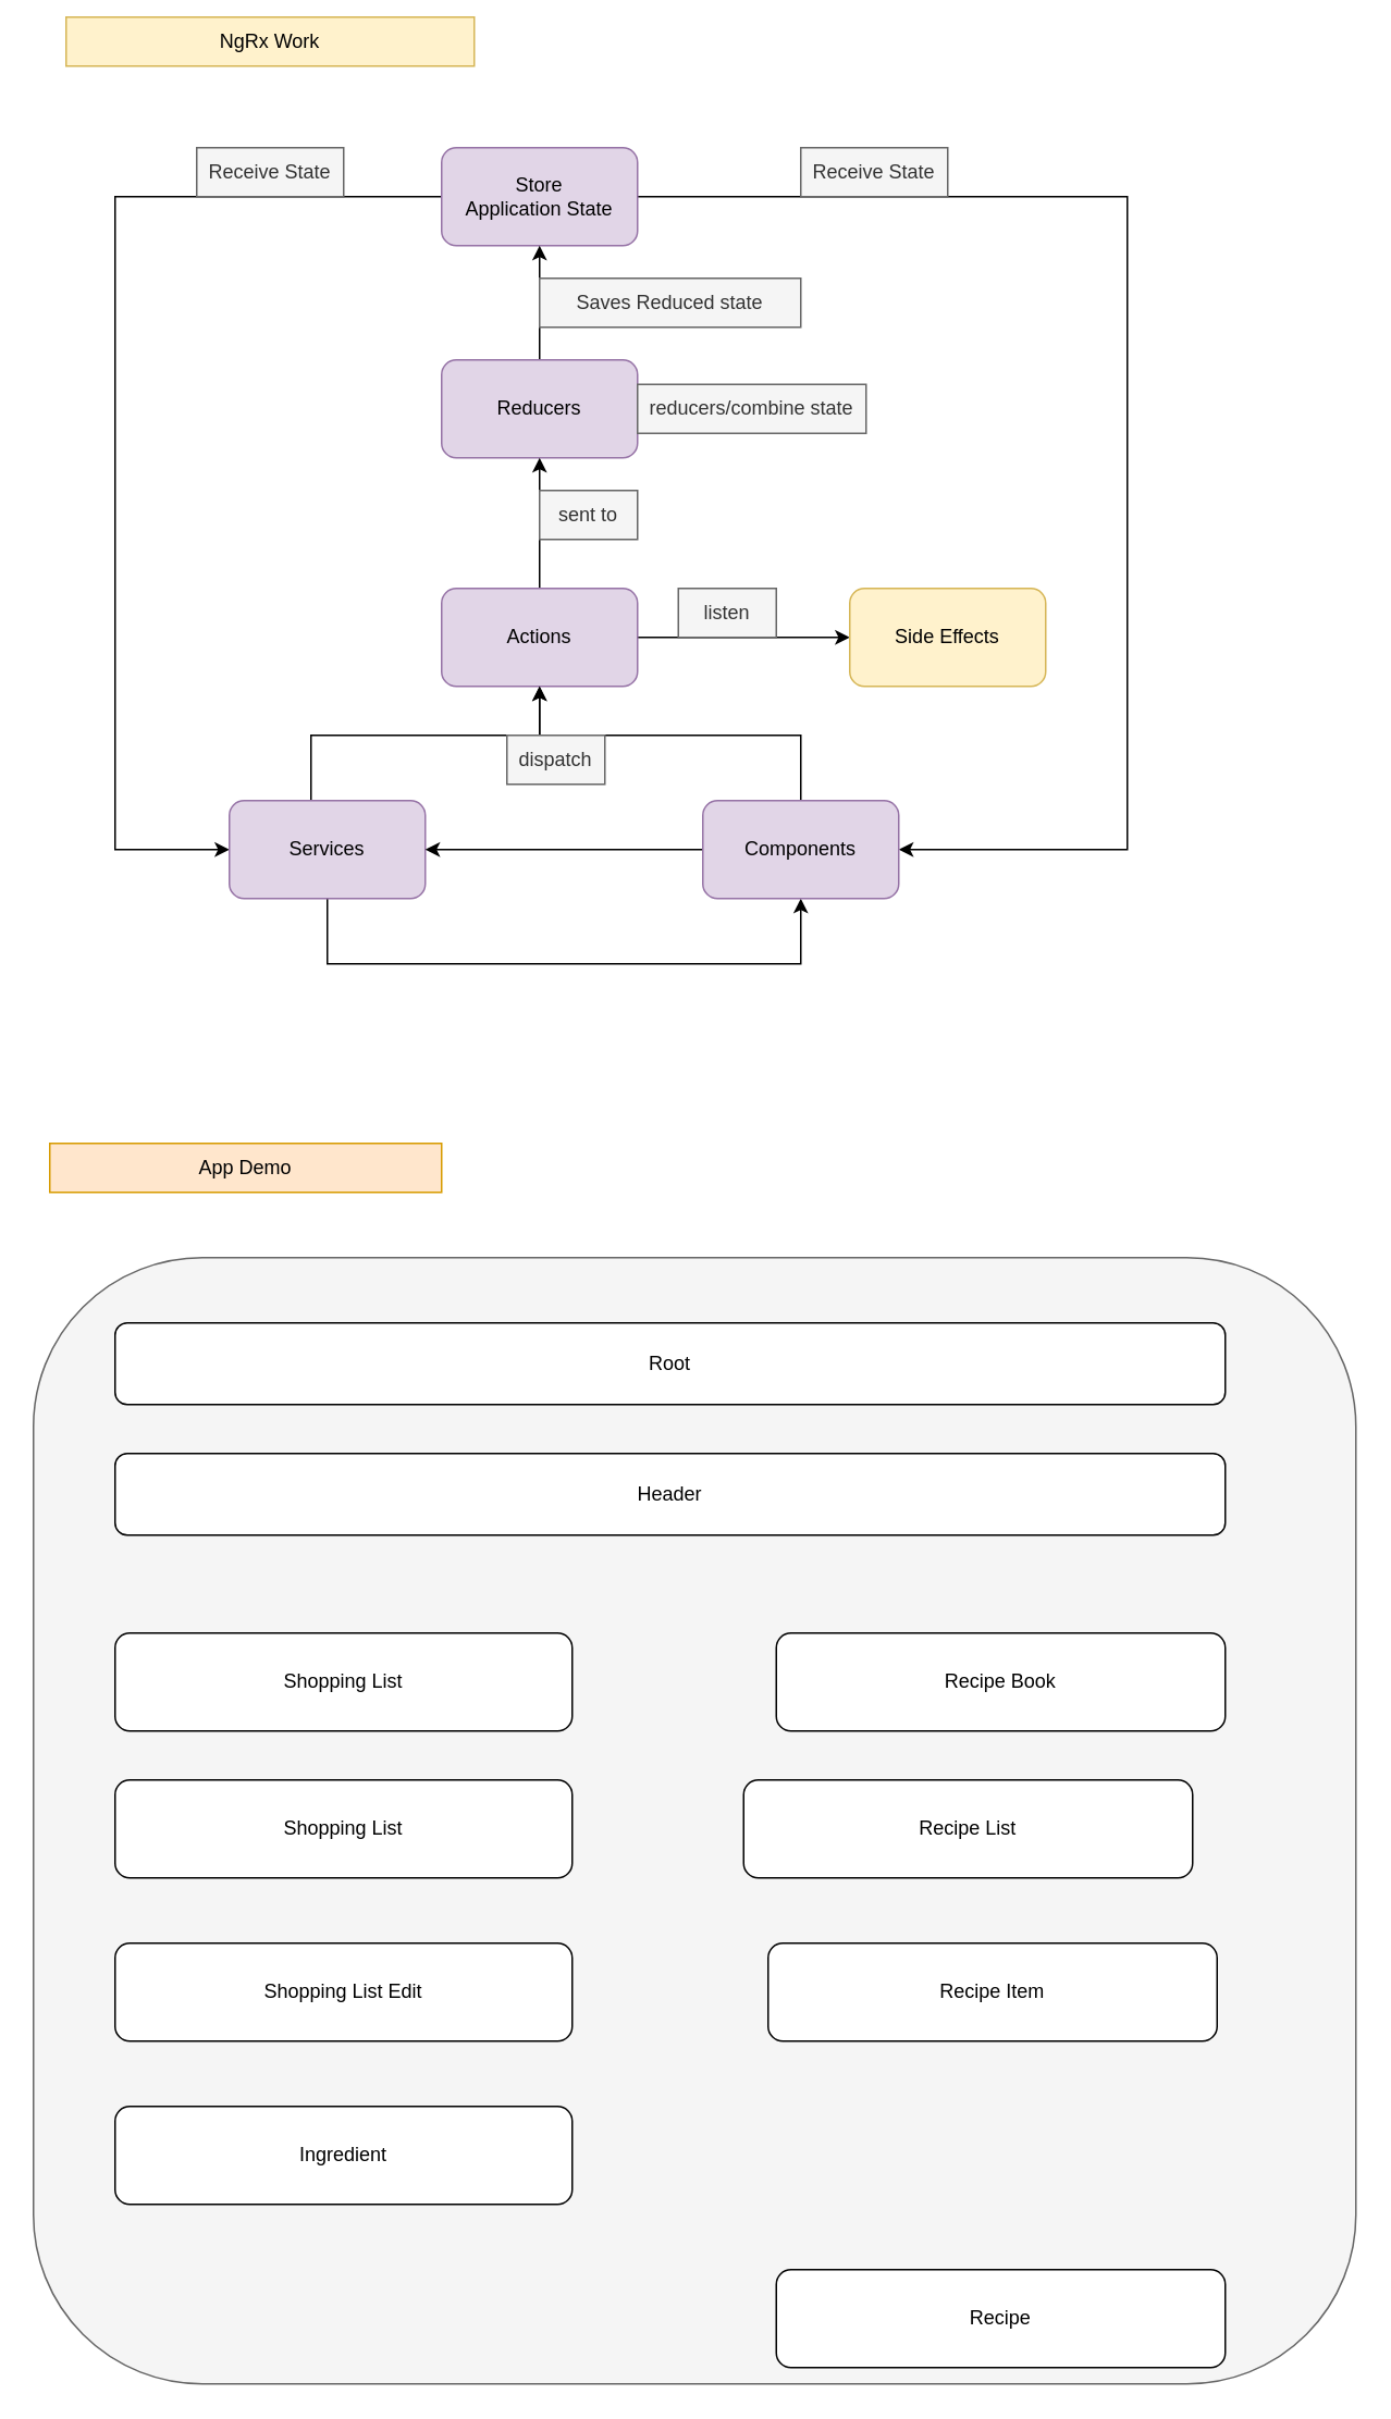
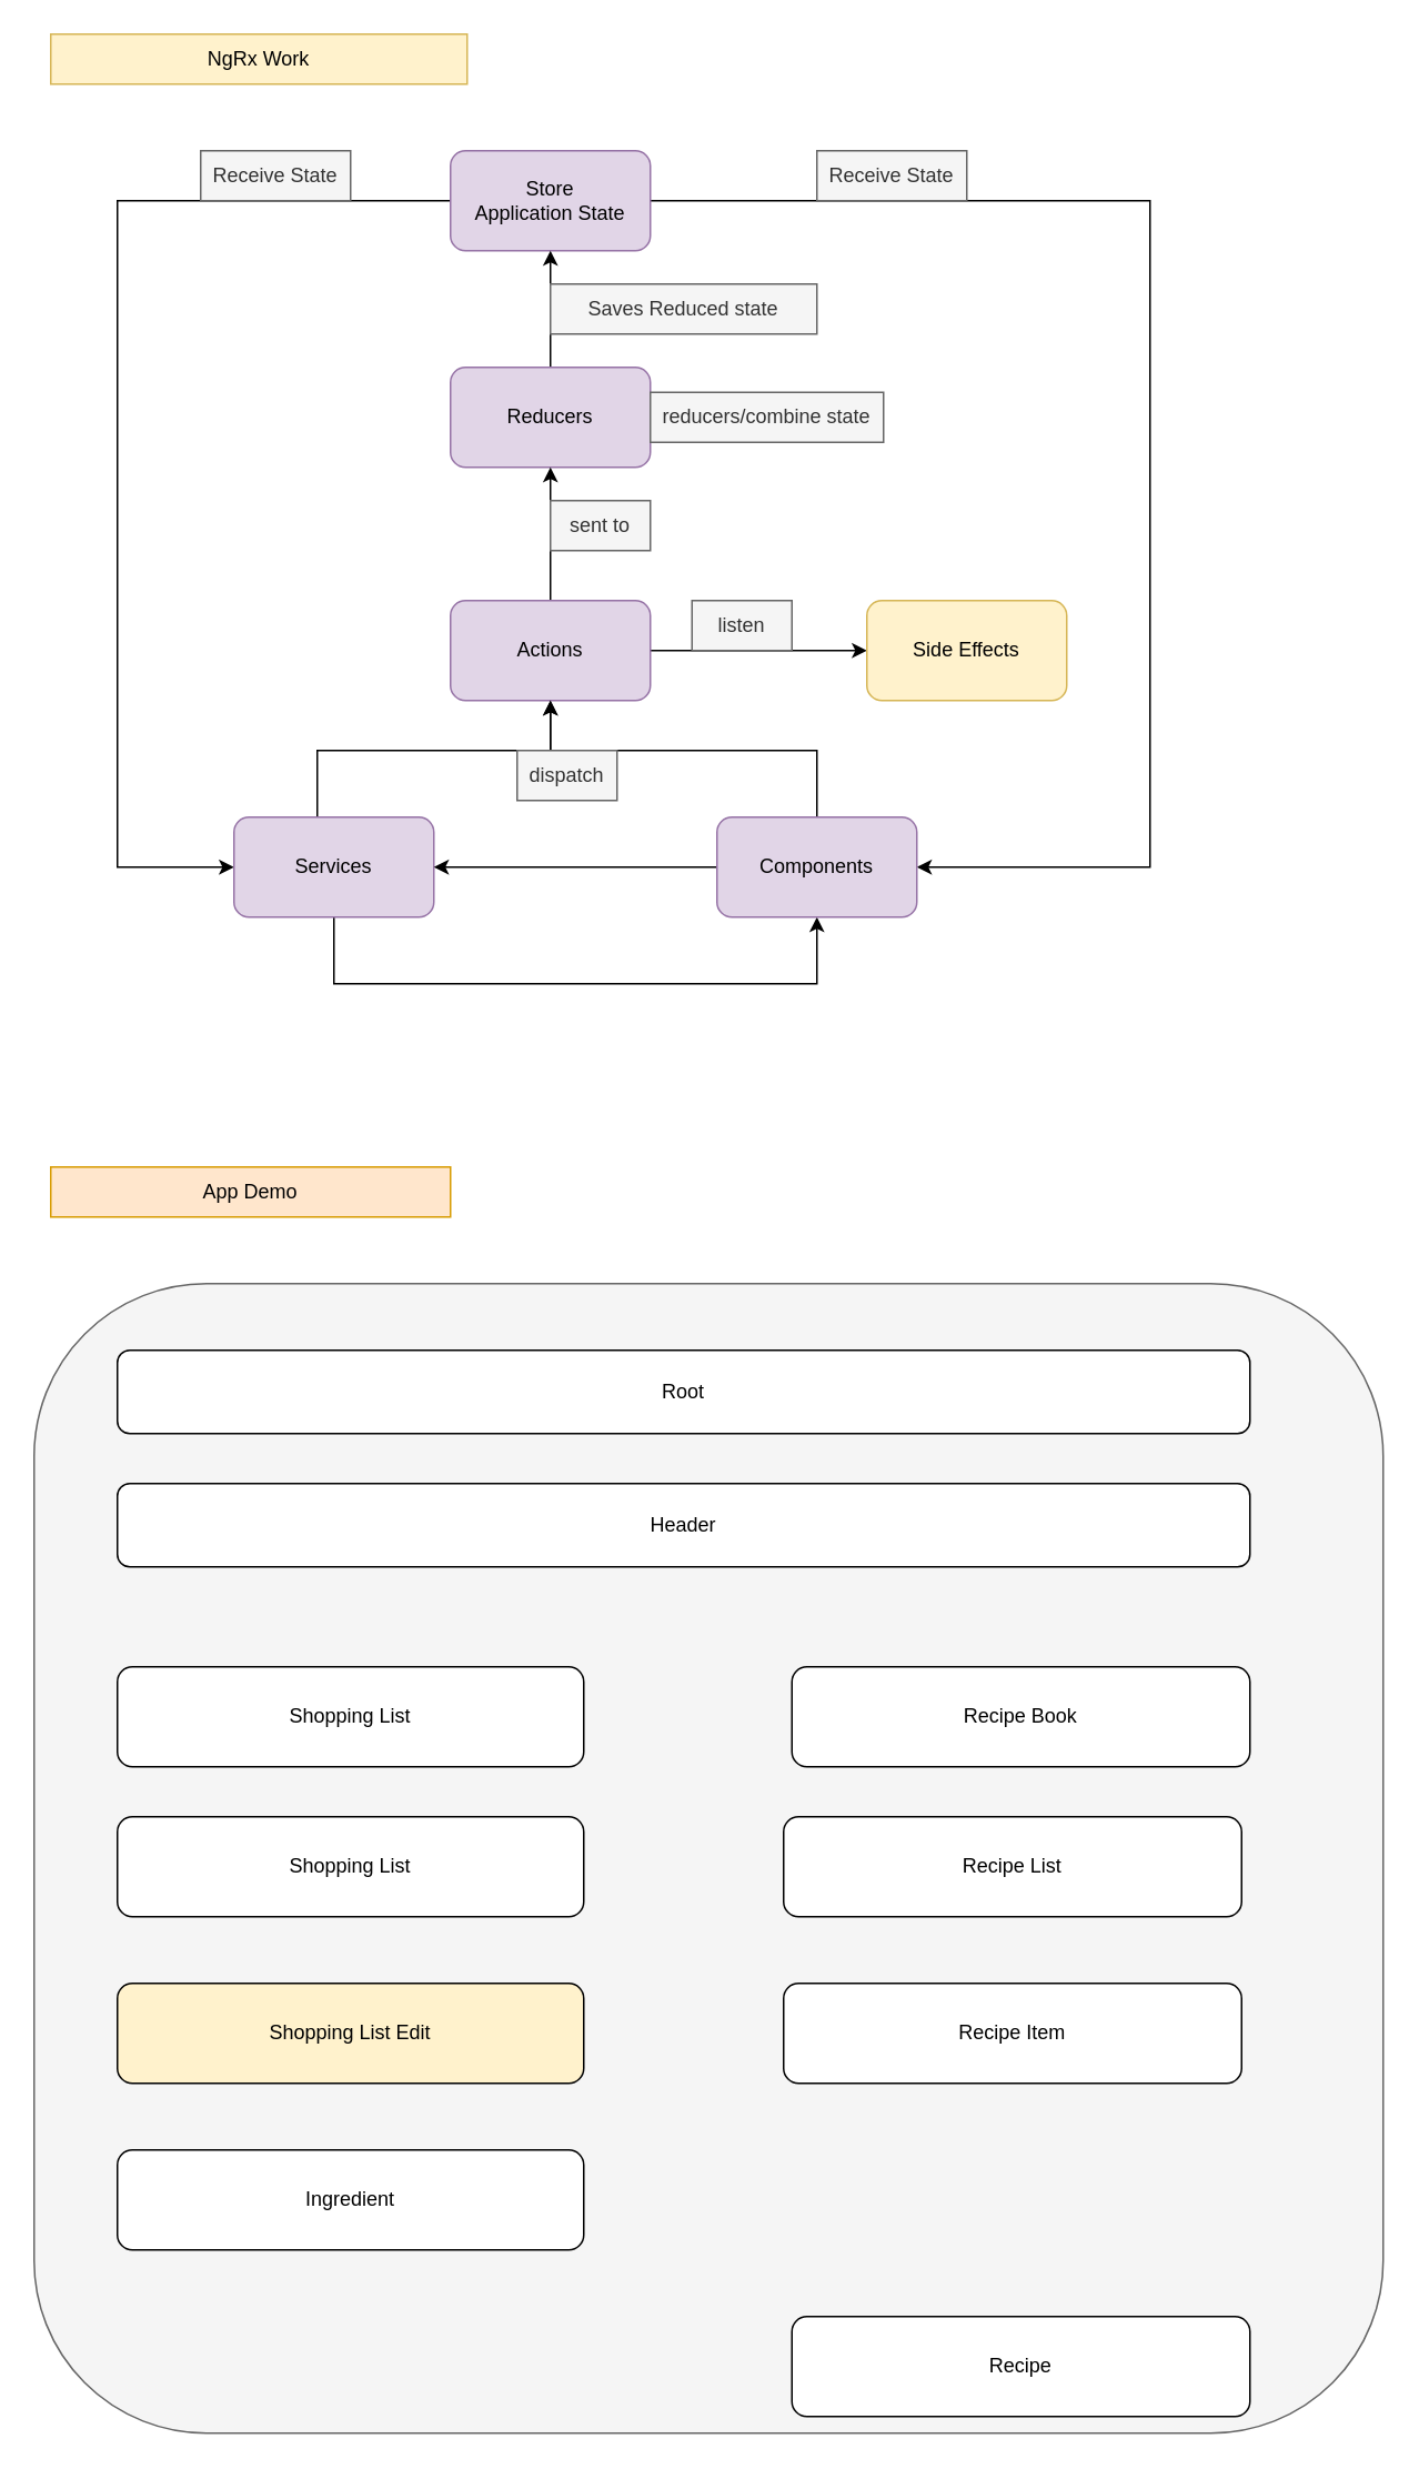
- <mxCell id="25" value="NgRx Work" style="text;html=1;strokeColor=#d6b656;fillColor=#fff2cc;align=center;verticalAlign=middle;whiteSpace=wrap;rounded=0;" vertex="1" parent="1"><mxGeometry x="40" y="10" width="250" height="30" as="geometry" /></mxCell>
+ <mxCell id="25" value="NgRx Work" style="text;html=1;strokeColor=#d6b656;fillColor=#fff2cc;align=center;verticalAlign=middle;whiteSpace=wrap;rounded=0;" vertex="1" parent="1"><mxGeometry x="30" y="20" width="250" height="30" as="geometry" /></mxCell>
- <mxCell id="32" value="Recipe List" style="rounded=1;whiteSpace=wrap;html=1;" vertex="1" parent="1"><mxGeometry x="455" y="1090" width="275" height="60" as="geometry" /></mxCell>
+ <mxCell id="32" value="Recipe List" style="rounded=1;whiteSpace=wrap;html=1;" vertex="1" parent="1"><mxGeometry x="470" y="1090" width="275" height="60" as="geometry" /></mxCell>
- <mxCell id="31" value="Shopping List Edit" style="rounded=1;whiteSpace=wrap;html=1;" vertex="1" parent="1"><mxGeometry x="70" y="1190" width="280" height="60" as="geometry" /></mxCell>
+ <mxCell id="31" value="Shopping List Edit" style="rounded=1;whiteSpace=wrap;html=1;fillColor=#fff2cc;" vertex="1" parent="1"><mxGeometry x="70" y="1190" width="280" height="60" as="geometry" /></mxCell>
